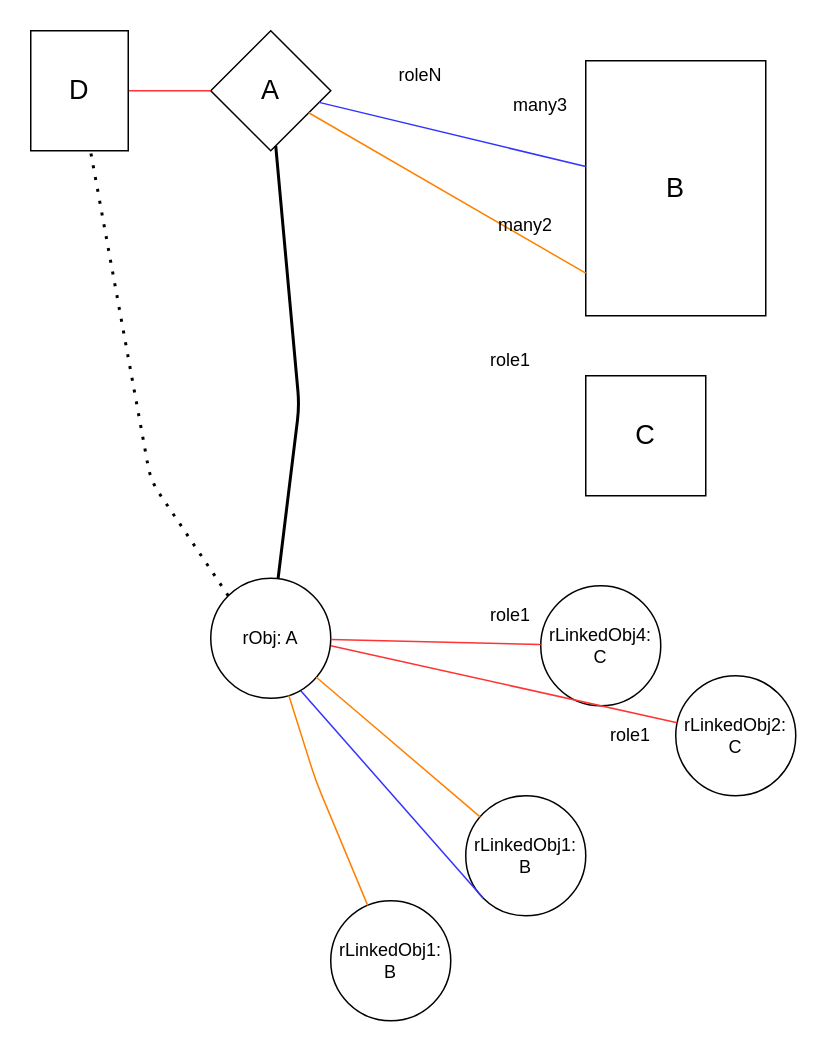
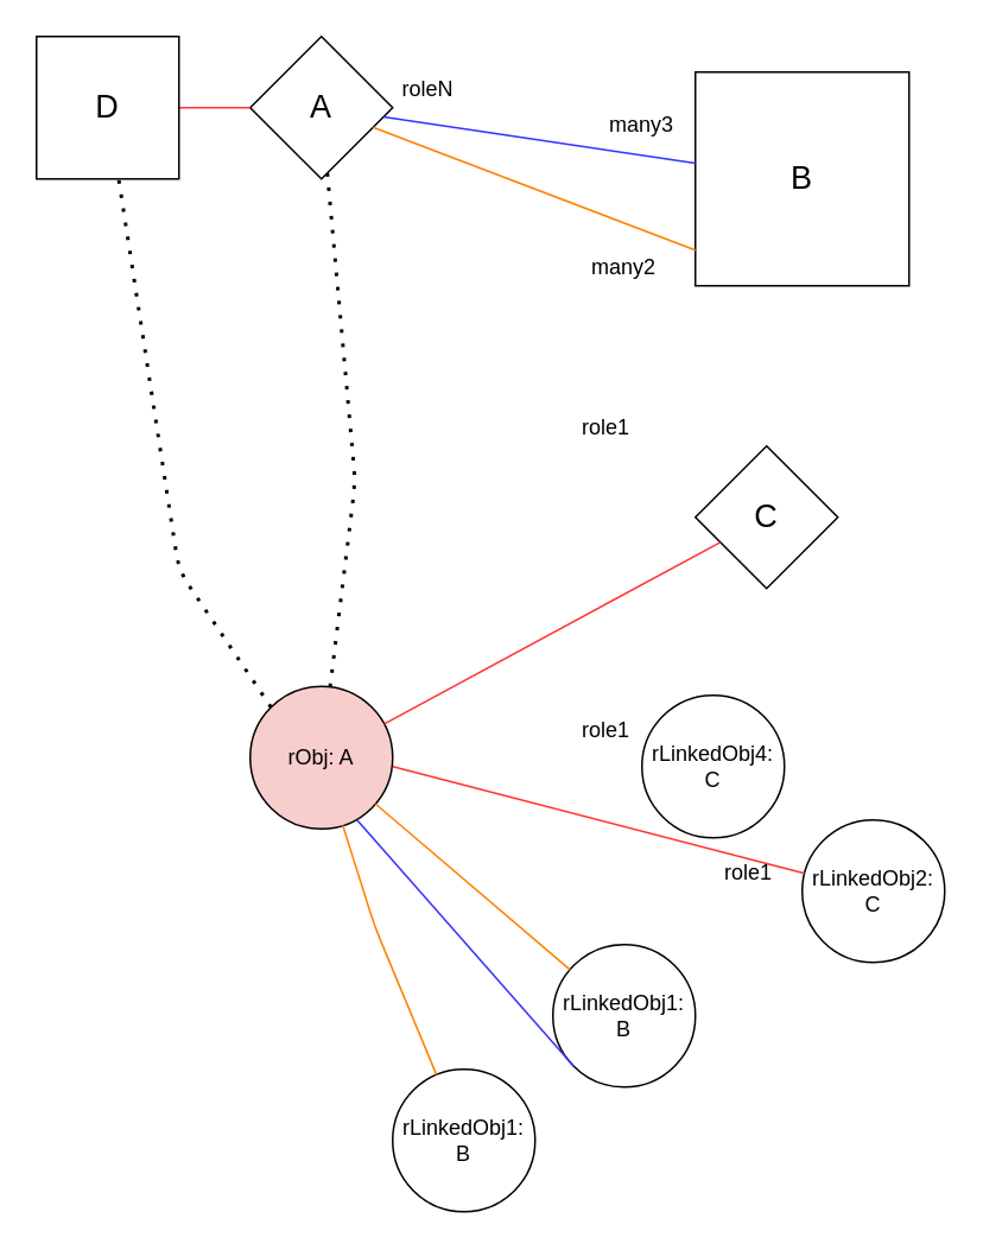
- <mxCell id="24" value="roleN" style="text;html=1;strokeColor=none;fillColor=none;align=center;verticalAlign=middle;whiteSpace=wrap;rounded=0;" vertex="1" parent="1"><mxGeometry x="260" y="40" width="40" height="20" as="geometry" /></mxCell>
+ <mxCell id="24" value="roleN" style="text;html=1;strokeColor=none;fillColor=none;align=center;verticalAlign=middle;whiteSpace=wrap;rounded=0;" vertex="1" parent="1"><mxGeometry x="220" y="40" width="40" height="20" as="geometry" /></mxCell>
- <mxCell id="19" value="&lt;font style=&quot;font-size: 18px&quot;&gt;D&lt;/font&gt;" style="whiteSpace=wrap;html=1;aspect=fixed;" vertex="1" parent="1"><mxGeometry x="20" y="20" width="65" height="80" as="geometry" /></mxCell>
+ <mxCell id="19" value="&lt;font style=&quot;font-size: 18px&quot;&gt;D&lt;/font&gt;" style="whiteSpace=wrap;html=1;aspect=fixed;" vertex="1" parent="1"><mxGeometry x="20" y="20" width="80" height="80" as="geometry" /></mxCell>
- <mxCell id="3" value="&lt;font style=&quot;font-size: 18px&quot;&gt;B&lt;/font&gt;" style="whiteSpace=wrap;html=1;aspect=fixed;" vertex="1" parent="1"><mxGeometry x="390" y="40" width="120" height="170" as="geometry" /></mxCell>
+ <mxCell id="3" value="&lt;font style=&quot;font-size: 18px&quot;&gt;B&lt;/font&gt;" style="whiteSpace=wrap;html=1;aspect=fixed;" vertex="1" parent="1"><mxGeometry x="390" y="40" width="120" height="120" as="geometry" /></mxCell>
- <mxCell id="9" value="" style="endArrow=none;dashed=0;html=1;dashPattern=1 3;strokeWidth=2;" edge="1" parent="1" source="8" target="2"><mxGeometry width="50" height="50" relative="1" as="geometry"><mxPoint x="380" y="300" as="sourcePoint" /><mxPoint x="430" y="250" as="targetPoint" /><Array as="points"><mxPoint x="199" y="270" /></Array></mxGeometry></mxCell>
+ <mxCell id="9" value="" style="endArrow=none;dashed=1;html=1;dashPattern=1 3;strokeWidth=2;" edge="1" parent="1" source="8" target="2"><mxGeometry width="50" height="50" relative="1" as="geometry"><mxPoint x="380" y="300" as="sourcePoint" /><mxPoint x="430" y="250" as="targetPoint" /><Array as="points"><mxPoint x="199" y="270" /></Array></mxGeometry></mxCell>
- <mxCell id="4" value="&lt;font style=&quot;font-size: 18px&quot;&gt;C&lt;/font&gt;" style="whiteSpace=wrap;html=1;aspect=fixed;" vertex="1" parent="1"><mxGeometry x="390" y="250" width="80" height="80" as="geometry" /></mxCell>
+ <mxCell id="4" value="&lt;font style=&quot;font-size: 18px&quot;&gt;C&lt;/font&gt;" style="rhombus;whiteSpace=wrap;html=1;aspect=fixed;" vertex="1" parent="1"><mxGeometry x="390" y="250" width="80" height="80" as="geometry" /></mxCell>
- <mxCell id="8" value="rObj: A" style="ellipse;whiteSpace=wrap;html=1;aspect=fixed;" vertex="1" parent="1"><mxGeometry x="140" y="385" width="80" height="80" as="geometry" /></mxCell>
+ <mxCell id="8" value="rObj: A" style="ellipse;whiteSpace=wrap;html=1;aspect=fixed;fillColor=#f8cecc;" vertex="1" parent="1"><mxGeometry x="140" y="385" width="80" height="80" as="geometry" /></mxCell>
- <mxCell id="12" value="" style="endArrow=none;html=1;strokeColor=#FF3333;" edge="1" parent="1" source="8" target="10"><mxGeometry width="50" height="50" relative="1" as="geometry"><mxPoint x="370" y="300" as="sourcePoint" /><mxPoint x="420" y="250" as="targetPoint" /></mxGeometry></mxCell>
+ <mxCell id="12" value="" style="endArrow=none;html=1;strokeColor=#FF3333;" edge="1" parent="1" source="8" target="4"><mxGeometry width="50" height="50" relative="1" as="geometry"><mxPoint x="370" y="300" as="sourcePoint" /><mxPoint x="420" y="250" as="targetPoint" /></mxGeometry></mxCell>
- <mxCell id="11" value="rLinkedObj2: C" style="ellipse;whiteSpace=wrap;html=1;aspect=fixed;" vertex="1" parent="1"><mxGeometry x="450" y="450" width="80" height="80" as="geometry" /></mxCell>
+ <mxCell id="11" value="rLinkedObj2: C" style="ellipse;whiteSpace=wrap;html=1;aspect=fixed;" vertex="1" parent="1"><mxGeometry x="450" y="460" width="80" height="80" as="geometry" /></mxCell>
